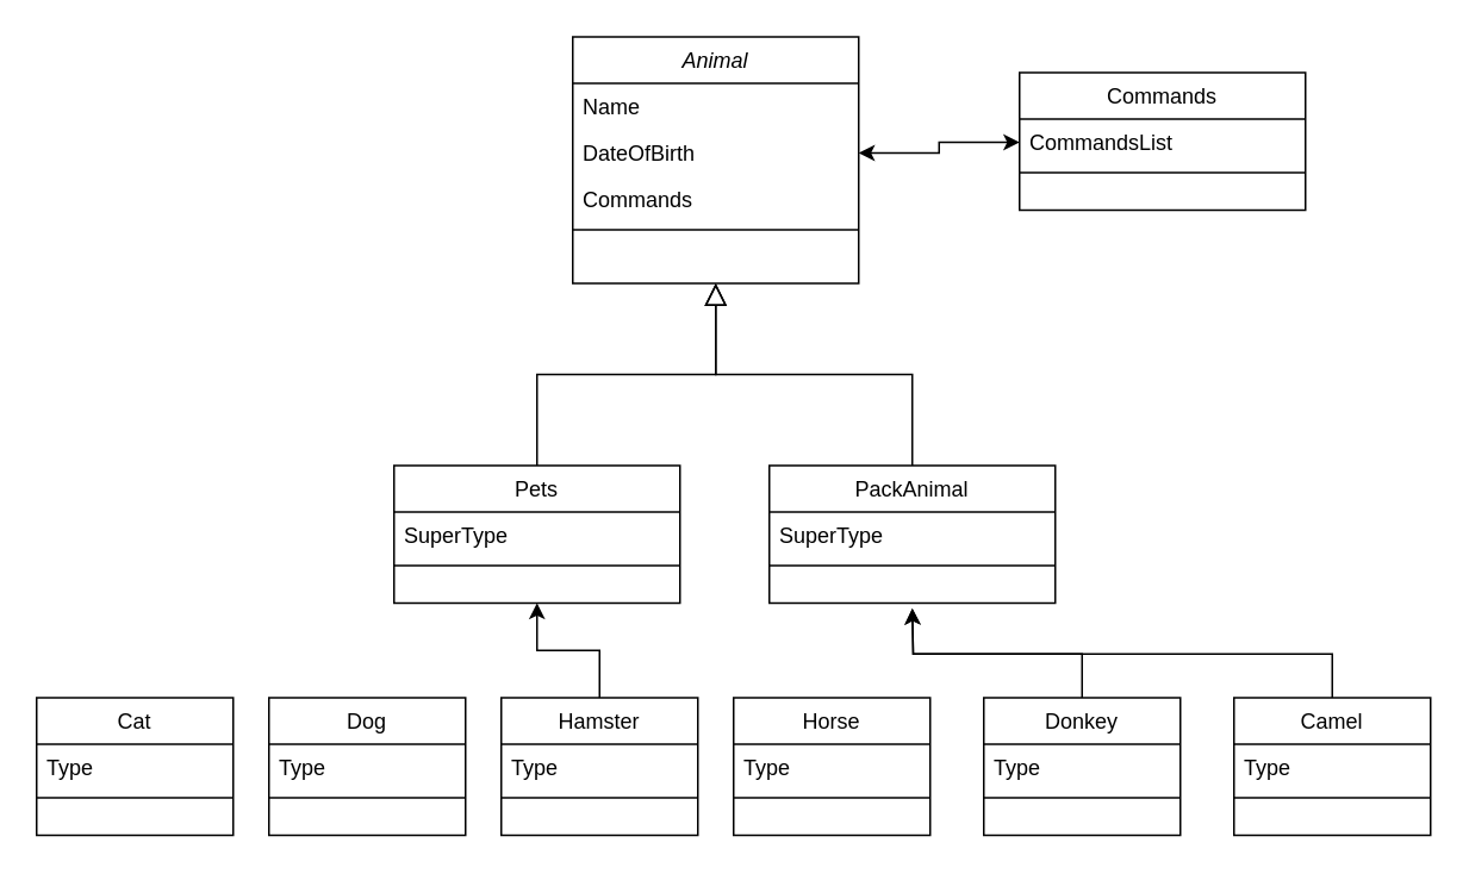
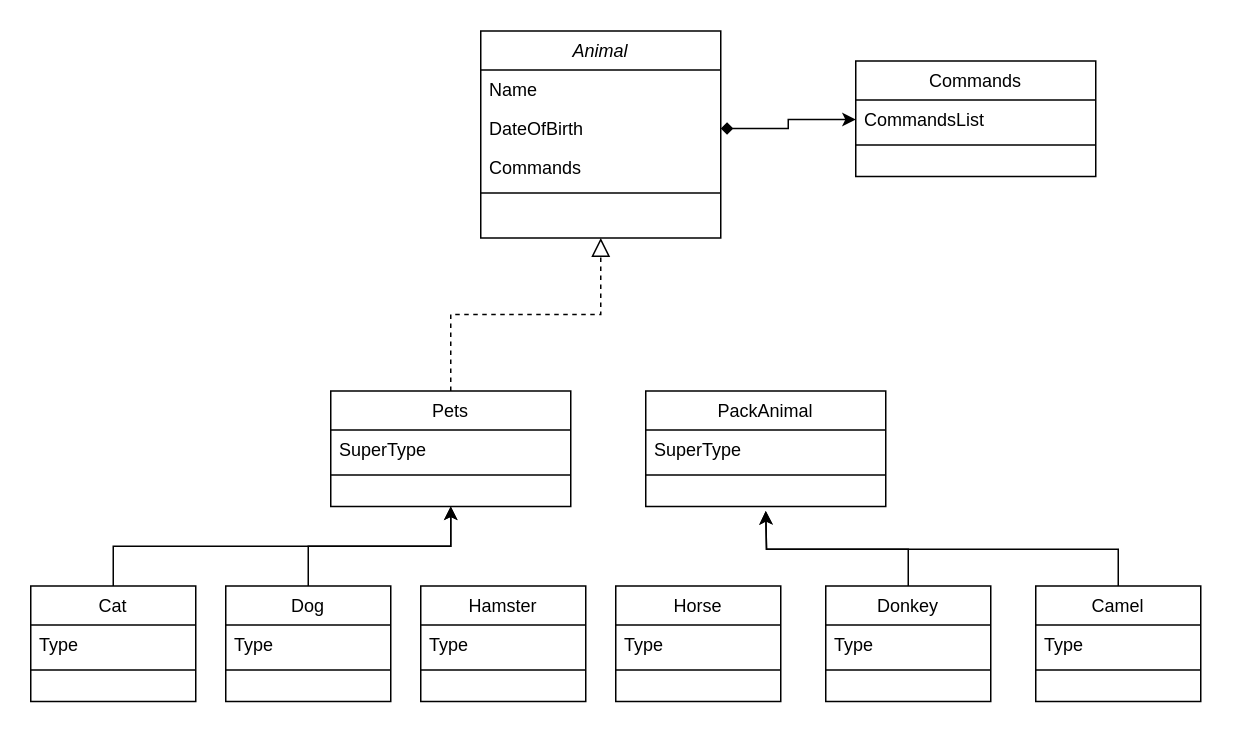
- <mxCell id="41" style="edgeStyle=orthogonalEdgeStyle;rounded=0;orthogonalLoop=1;jettySize=auto;html=1;exitX=0;exitY=0.5;exitDx=0;exitDy=0;entryX=1;entryY=0.5;entryDx=0;entryDy=0;startArrow=classic;startFill=1;" edge="1" parent="1" source="39" target="4"><mxGeometry relative="1" as="geometry" /></mxCell>
+ <mxCell id="41" style="edgeStyle=orthogonalEdgeStyle;rounded=0;orthogonalLoop=1;jettySize=auto;html=1;exitX=0;exitY=0.5;exitDx=0;exitDy=0;entryX=1;entryY=0.5;entryDx=0;entryDy=0;startArrow=classic;startFill=1;endArrow=diamond;" edge="1" parent="1" source="39" target="4"><mxGeometry relative="1" as="geometry" /></mxCell>
- <mxCell id="10" value="" style="endArrow=block;endSize=10;endFill=0;shadow=0;strokeWidth=1;rounded=0;edgeStyle=elbowEdgeStyle;elbow=vertical;" parent="1" source="7" target="2" edge="1"><mxGeometry width="160" relative="1" as="geometry"><mxPoint x="300" y="103" as="sourcePoint" /><mxPoint x="300" y="103" as="targetPoint" /></mxGeometry></mxCell>
+ <mxCell id="10" value="" style="endArrow=block;endSize=10;endFill=0;shadow=0;strokeWidth=1;rounded=0;edgeStyle=elbowEdgeStyle;elbow=vertical;dashed=1;" parent="1" source="7" target="2" edge="1"><mxGeometry width="160" relative="1" as="geometry"><mxPoint x="300" y="103" as="sourcePoint" /><mxPoint x="300" y="103" as="targetPoint" /></mxGeometry></mxCell>
- <mxCell id="14" value="" style="endArrow=block;endSize=10;endFill=0;shadow=0;strokeWidth=1;rounded=0;edgeStyle=elbowEdgeStyle;elbow=vertical;" parent="1" source="11" target="2" edge="1"><mxGeometry width="160" relative="1" as="geometry"><mxPoint x="310" y="273" as="sourcePoint" /><mxPoint x="410" y="171" as="targetPoint" /></mxGeometry></mxCell>
+ <mxCell id="15" style="edgeStyle=orthogonalEdgeStyle;rounded=0;orthogonalLoop=1;jettySize=auto;html=1;exitX=0.5;exitY=0;exitDx=0;exitDy=0;entryX=0.5;entryY=1;entryDx=0;entryDy=0;" edge="1" parent="1" source="16" target="7"><mxGeometry relative="1" as="geometry" /></mxCell>
- <mxCell id="23" style="edgeStyle=orthogonalEdgeStyle;rounded=0;orthogonalLoop=1;jettySize=auto;html=1;exitX=0.5;exitY=0;exitDx=0;exitDy=0;entryX=0.5;entryY=1;entryDx=0;entryDy=0;" edge="1" parent="1" source="24" target="7"><mxGeometry relative="1" as="geometry" /></mxCell>
+ <mxCell id="19" style="edgeStyle=orthogonalEdgeStyle;rounded=0;orthogonalLoop=1;jettySize=auto;html=1;exitX=0.5;exitY=0;exitDx=0;exitDy=0;entryX=0.5;entryY=1;entryDx=0;entryDy=0;" edge="1" parent="1" source="20" target="7"><mxGeometry relative="1" as="geometry" /></mxCell>
